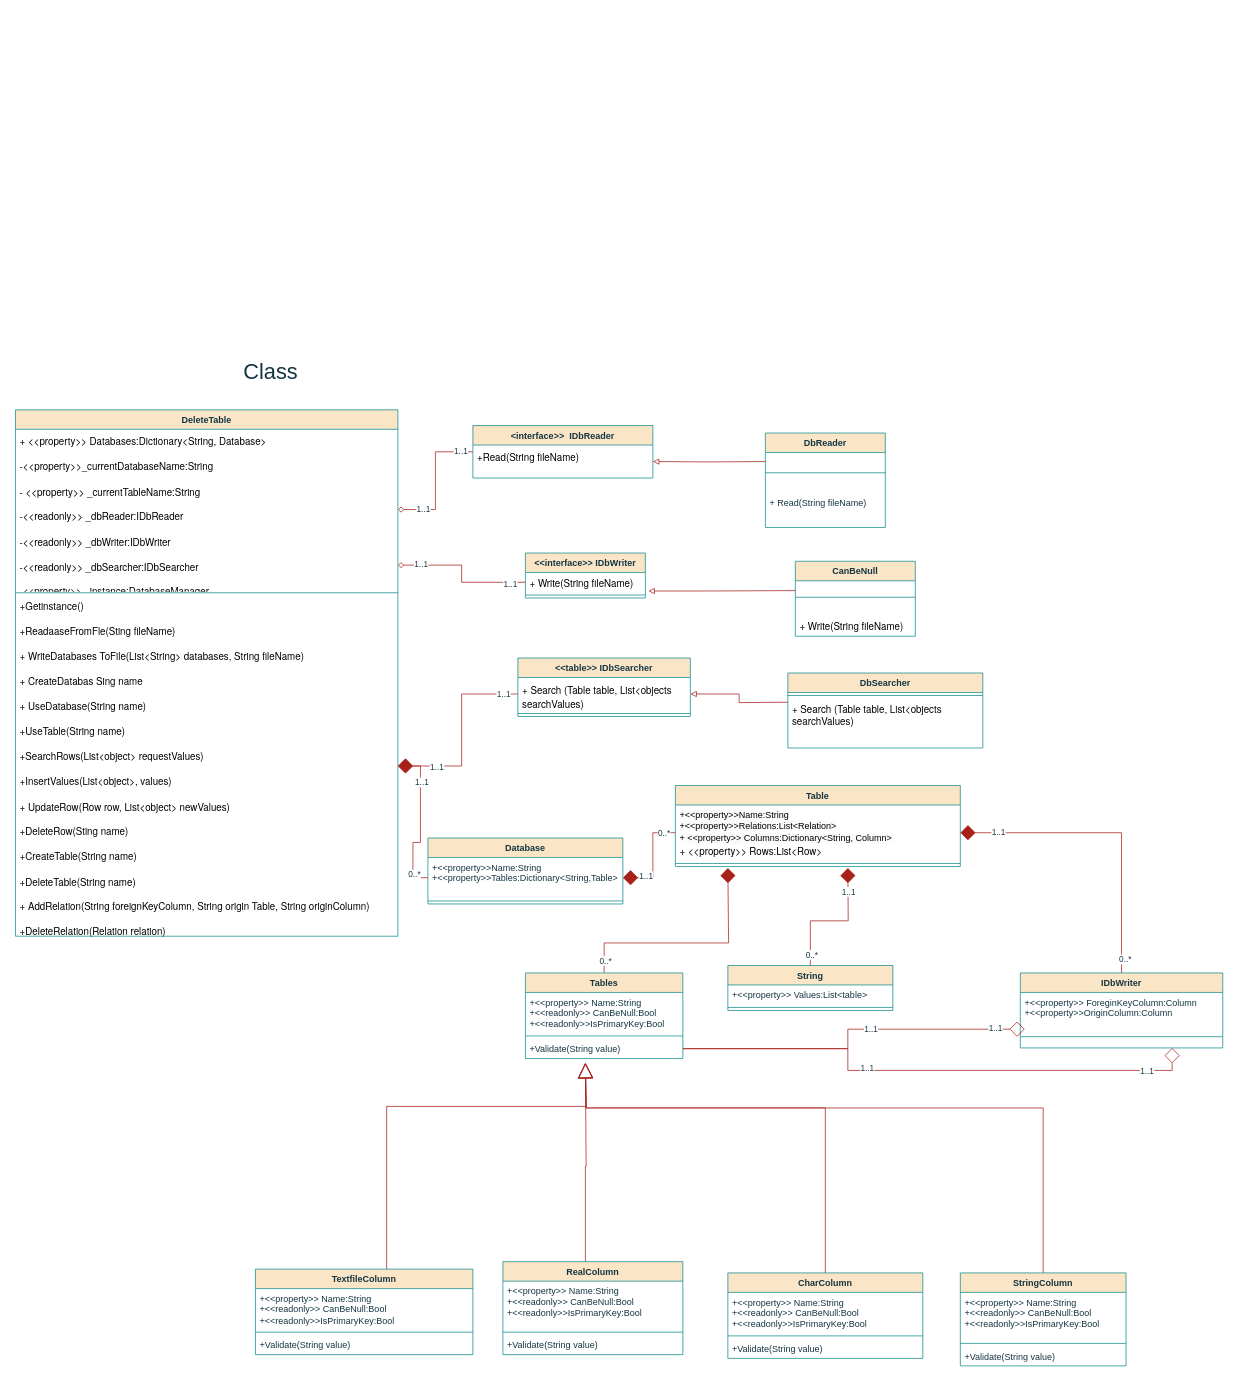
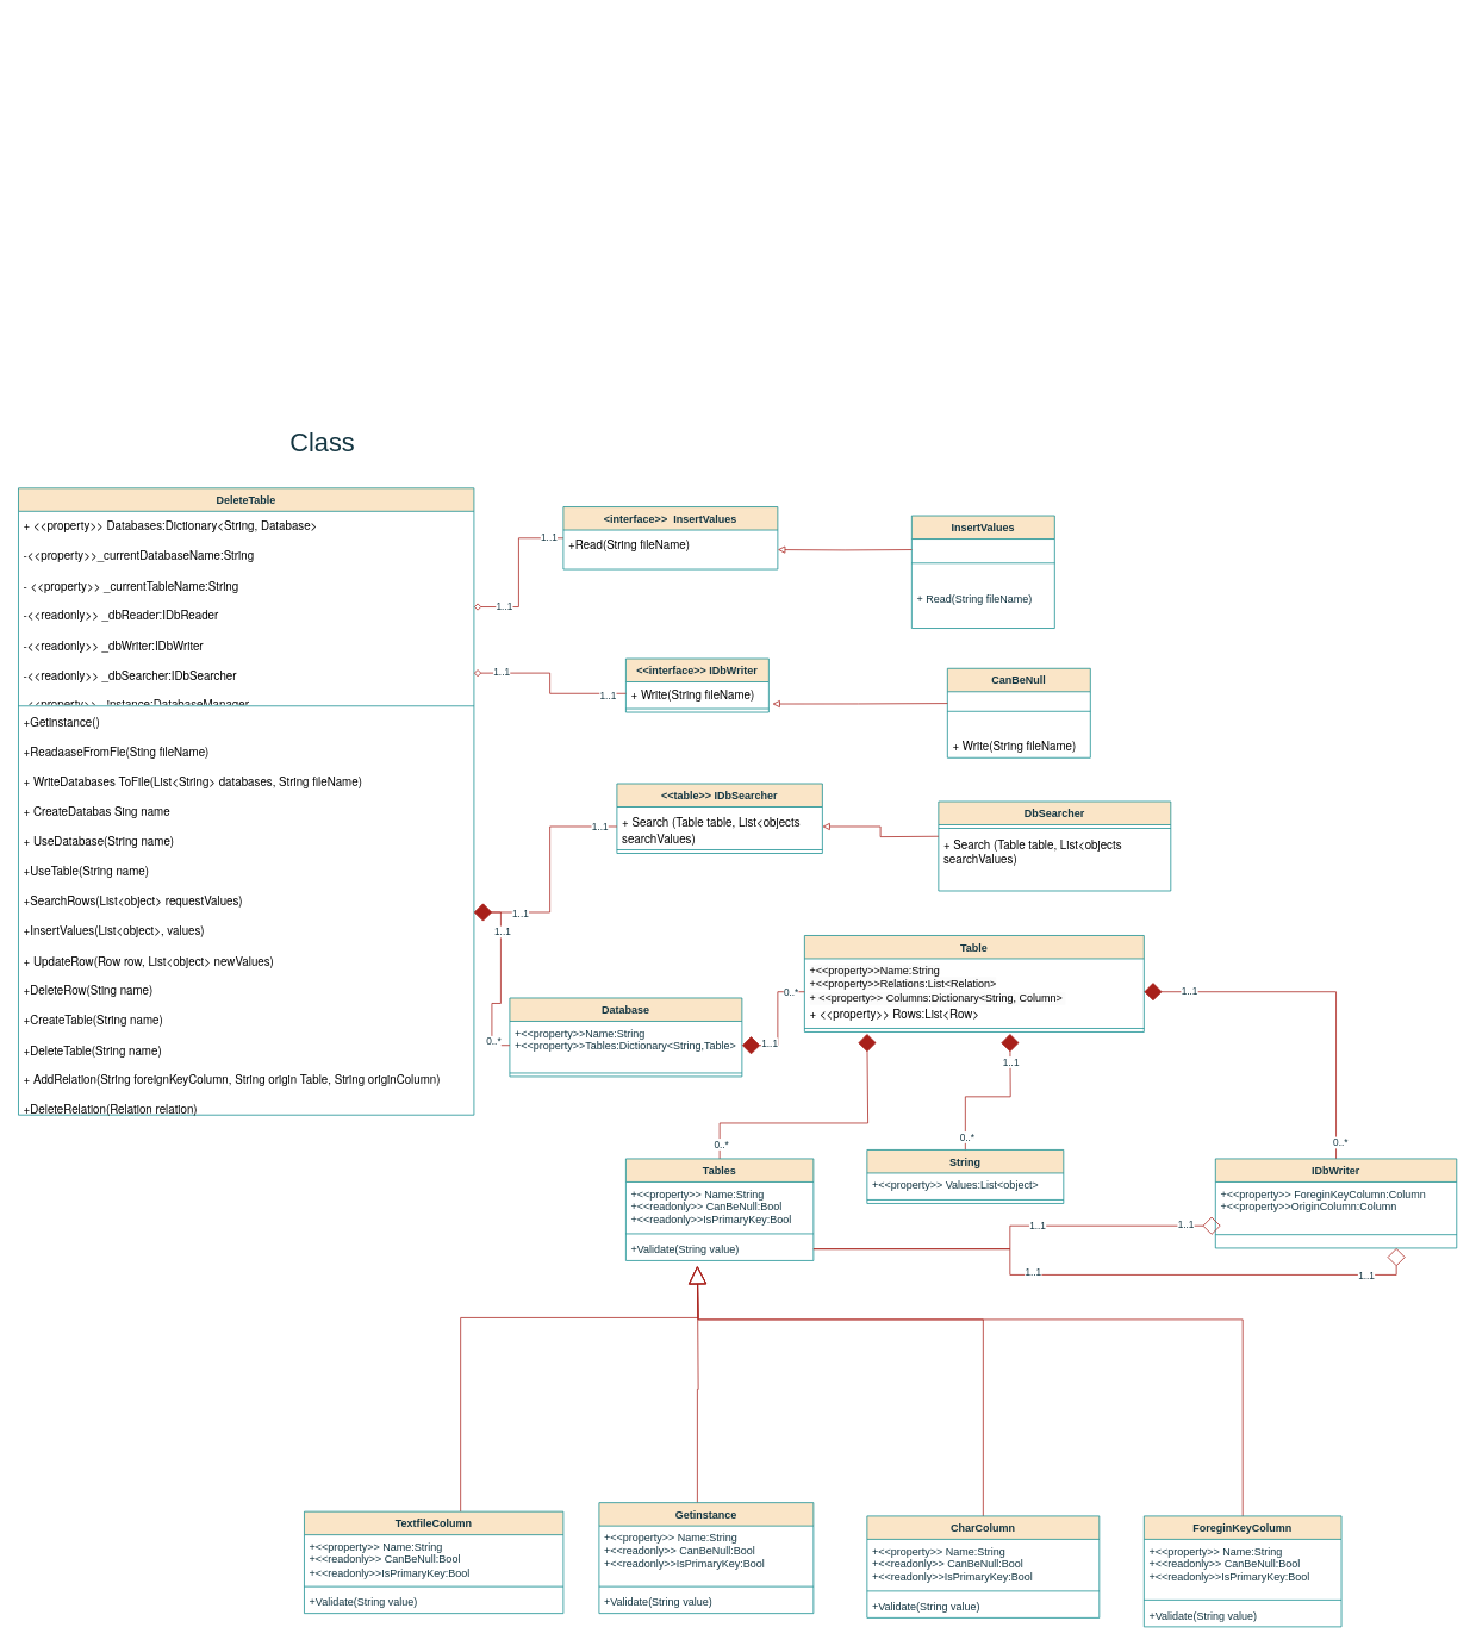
- <mxCell id="65" value="&amp;lt;interface&amp;gt;&amp;gt; &amp;nbsp;IDbReader" style="swimlane;fontStyle=1;align=center;verticalAlign=top;childLayout=stackLayout;horizontal=1;startSize=26;horizontalStack=0;resizeParent=1;resizeParentMax=0;resizeLast=0;collapsible=1;marginBottom=0;whiteSpace=wrap;html=1;strokeColor=#0F8B8D;fontColor=#143642;fillColor=#FAE5C7;" parent="1" vertex="1"><mxGeometry x="630" y="567" width="240" height="70" as="geometry" /></mxCell>
+ <mxCell id="65" value="&amp;lt;interface&amp;gt;&amp;gt; &amp;nbsp;InsertValues" style="swimlane;fontStyle=1;align=center;verticalAlign=top;childLayout=stackLayout;horizontal=1;startSize=26;horizontalStack=0;resizeParent=1;resizeParentMax=0;resizeLast=0;collapsible=1;marginBottom=0;whiteSpace=wrap;html=1;strokeColor=#0F8B8D;fontColor=#143642;fillColor=#FAE5C7;" parent="1" vertex="1"><mxGeometry x="630" y="567" width="240" height="70" as="geometry" /></mxCell>
- <mxCell id="59" value="DbReader" style="swimlane;fontStyle=1;align=center;verticalAlign=top;childLayout=stackLayout;horizontal=1;startSize=26;horizontalStack=0;resizeParent=1;resizeParentMax=0;resizeLast=0;collapsible=1;marginBottom=0;whiteSpace=wrap;html=1;strokeColor=#0F8B8D;fontColor=#143642;fillColor=#FAE5C7;" parent="1" vertex="1"><mxGeometry x="1020" y="577" width="160" height="126" as="geometry" /></mxCell>
+ <mxCell id="59" value="InsertValues" style="swimlane;fontStyle=1;align=center;verticalAlign=top;childLayout=stackLayout;horizontal=1;startSize=26;horizontalStack=0;resizeParent=1;resizeParentMax=0;resizeLast=0;collapsible=1;marginBottom=0;whiteSpace=wrap;html=1;strokeColor=#0F8B8D;fontColor=#143642;fillColor=#FAE5C7;" parent="1" vertex="1"><mxGeometry x="1020" y="577" width="160" height="126" as="geometry" /></mxCell>
- <mxCell id="21" value="+&amp;lt;&amp;lt;property&amp;gt;&amp;gt; Values:List&amp;lt;table&amp;gt;" style="text;strokeColor=none;fillColor=none;align=left;verticalAlign=top;spacingLeft=4;spacingRight=4;overflow=hidden;rotatable=0;points=[[0,0.5],[1,0.5]];portConstraint=eastwest;whiteSpace=wrap;html=1;fontColor=#143642;" parent="20" vertex="1"><mxGeometry y="26" width="220" height="26" as="geometry" /></mxCell>
+ <mxCell id="21" value="+&amp;lt;&amp;lt;property&amp;gt;&amp;gt; Values:List&amp;lt;object&amp;gt;" style="text;strokeColor=none;fillColor=none;align=left;verticalAlign=top;spacingLeft=4;spacingRight=4;overflow=hidden;rotatable=0;points=[[0,0.5],[1,0.5]];portConstraint=eastwest;whiteSpace=wrap;html=1;fontColor=#143642;" parent="20" vertex="1"><mxGeometry y="26" width="220" height="26" as="geometry" /></mxCell>
- <mxCell id="41" value="RealColumn" style="swimlane;fontStyle=1;align=center;verticalAlign=top;childLayout=stackLayout;horizontal=1;startSize=26;horizontalStack=0;resizeParent=1;resizeParentMax=0;resizeLast=0;collapsible=1;marginBottom=0;whiteSpace=wrap;html=1;strokeColor=#0F8B8D;fontColor=#143642;fillColor=#FAE5C7;" parent="1" vertex="1"><mxGeometry x="670" y="1682" width="240" height="124" as="geometry" /></mxCell>
+ <mxCell id="41" value="Getinstance" style="swimlane;fontStyle=1;align=center;verticalAlign=top;childLayout=stackLayout;horizontal=1;startSize=26;horizontalStack=0;resizeParent=1;resizeParentMax=0;resizeLast=0;collapsible=1;marginBottom=0;whiteSpace=wrap;html=1;strokeColor=#0F8B8D;fontColor=#143642;fillColor=#FAE5C7;" parent="1" vertex="1"><mxGeometry x="670" y="1682" width="240" height="124" as="geometry" /></mxCell>
- <mxCell id="7" value="StringColumn" style="swimlane;fontStyle=1;align=center;verticalAlign=top;childLayout=stackLayout;horizontal=1;startSize=26;horizontalStack=0;resizeParent=1;resizeParentMax=0;resizeLast=0;collapsible=1;marginBottom=0;whiteSpace=wrap;html=1;strokeColor=#0F8B8D;fontColor=#143642;fillColor=#FAE5C7;" parent="1" vertex="1"><mxGeometry x="1280" y="1697" width="221" height="124" as="geometry" /></mxCell>
+ <mxCell id="7" value="ForeginKeyColumn" style="swimlane;fontStyle=1;align=center;verticalAlign=top;childLayout=stackLayout;horizontal=1;startSize=26;horizontalStack=0;resizeParent=1;resizeParentMax=0;resizeLast=0;collapsible=1;marginBottom=0;whiteSpace=wrap;html=1;strokeColor=#0F8B8D;fontColor=#143642;fillColor=#FAE5C7;" parent="1" vertex="1"><mxGeometry x="1280" y="1697" width="221" height="124" as="geometry" /></mxCell>
